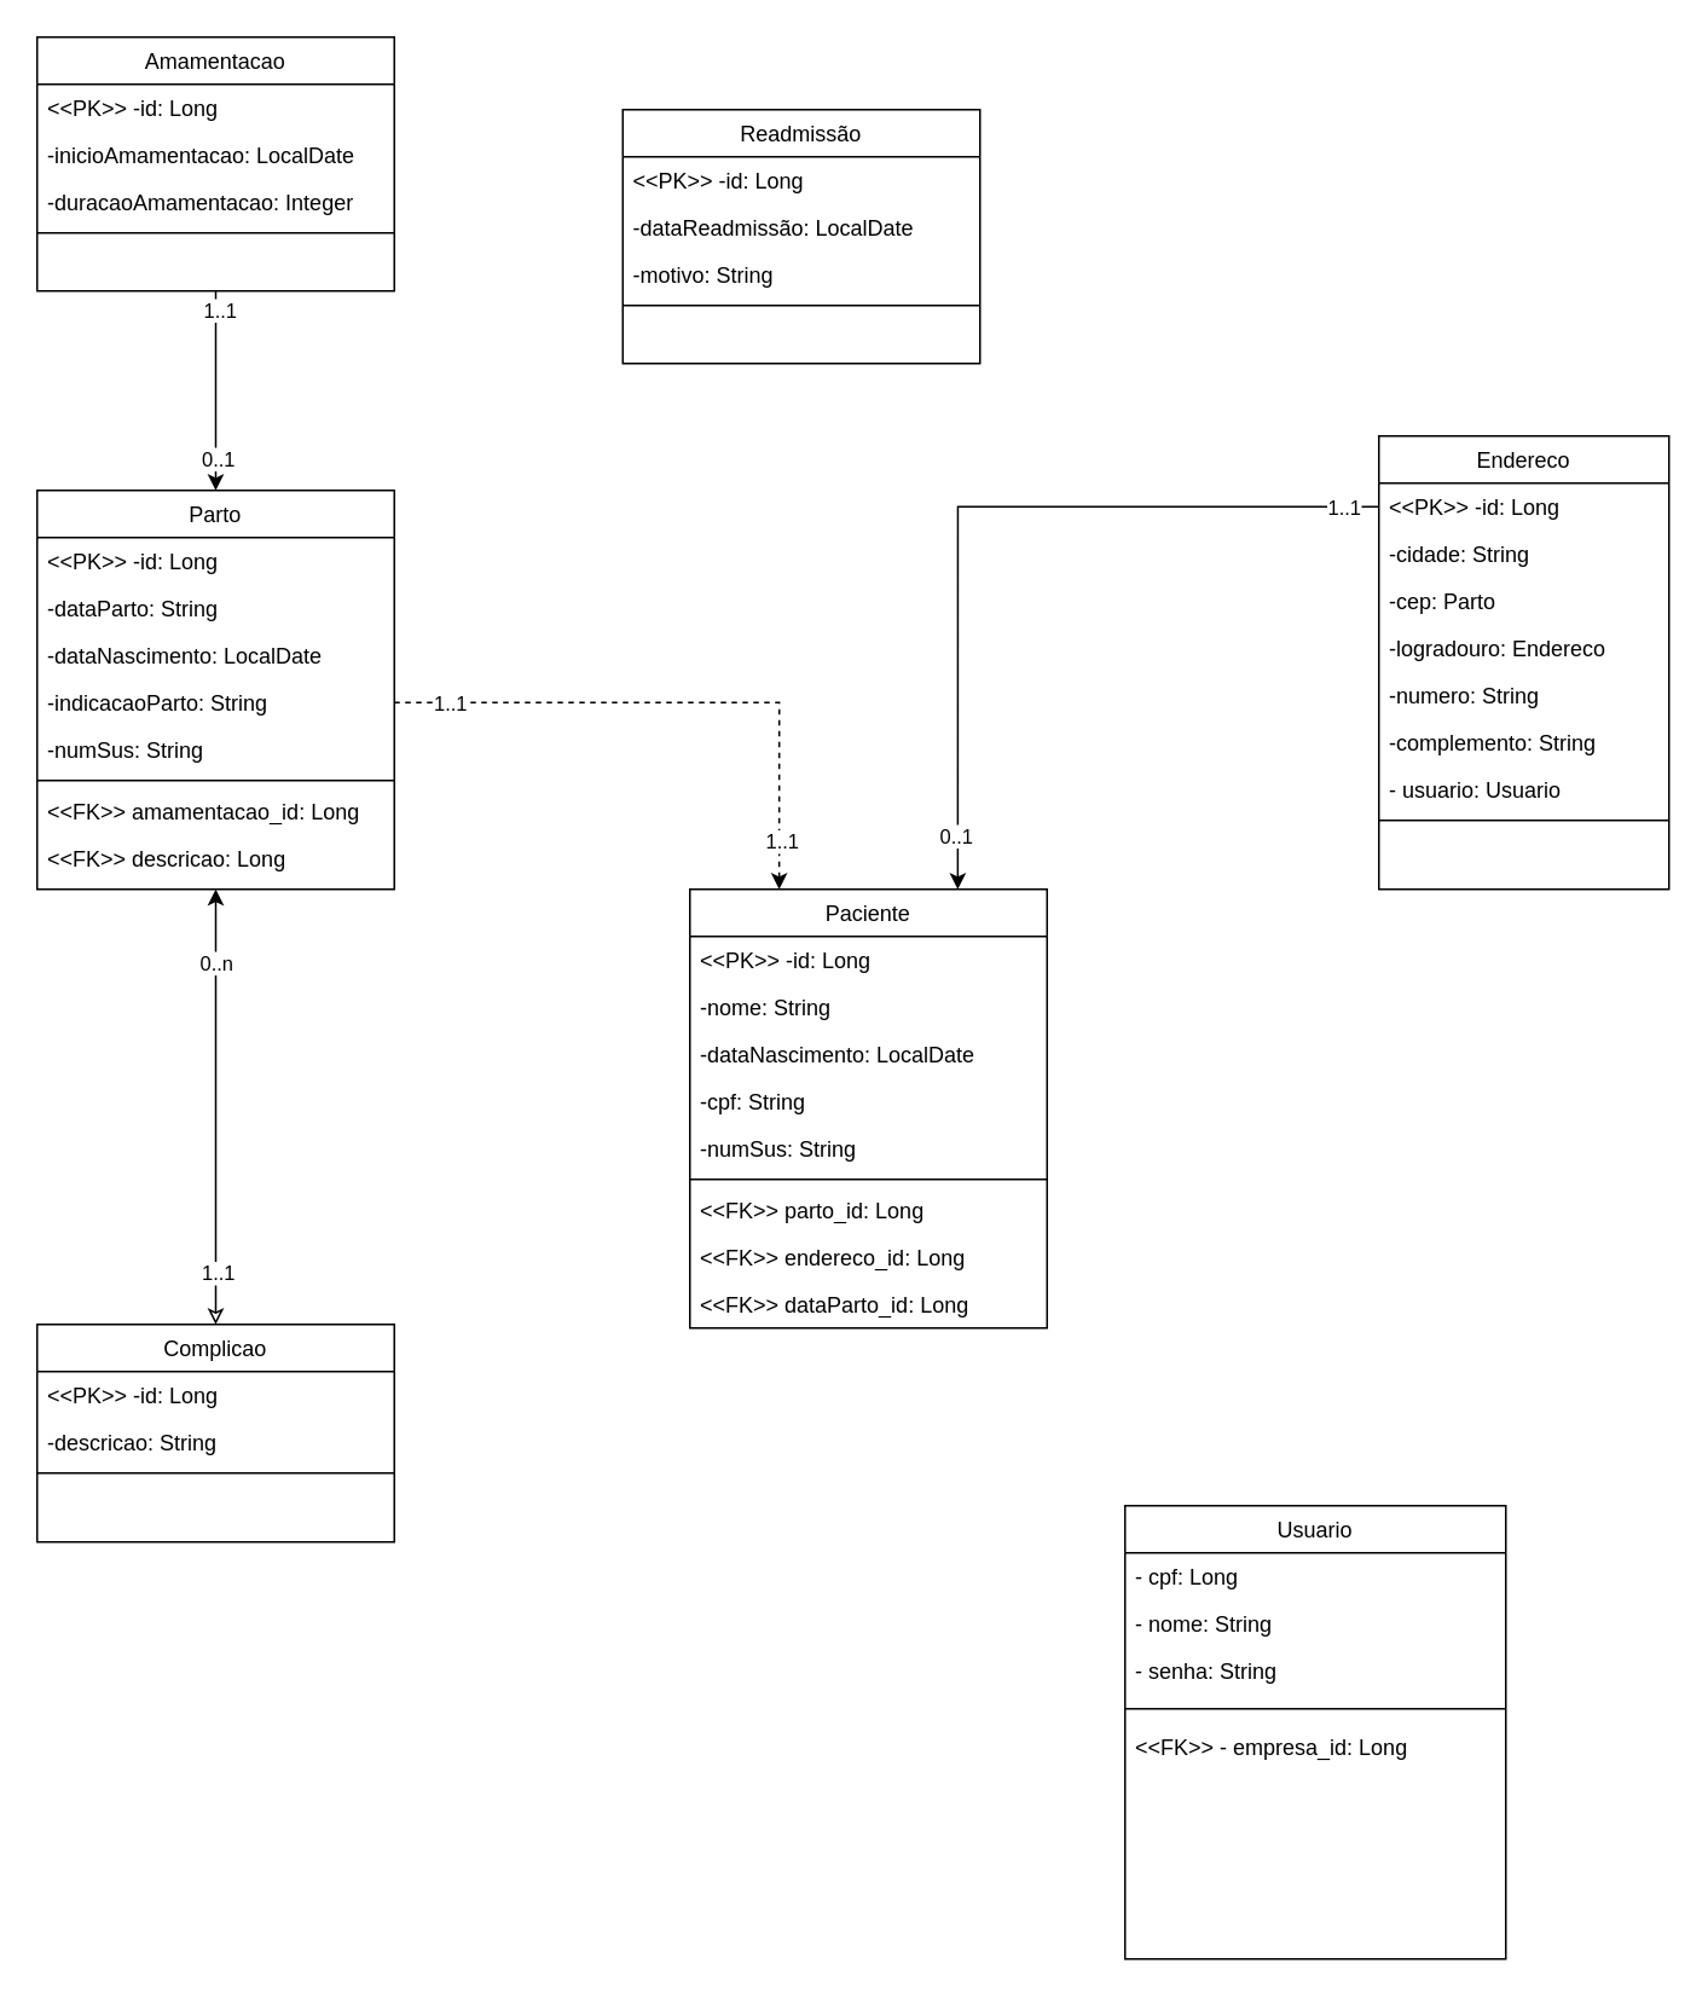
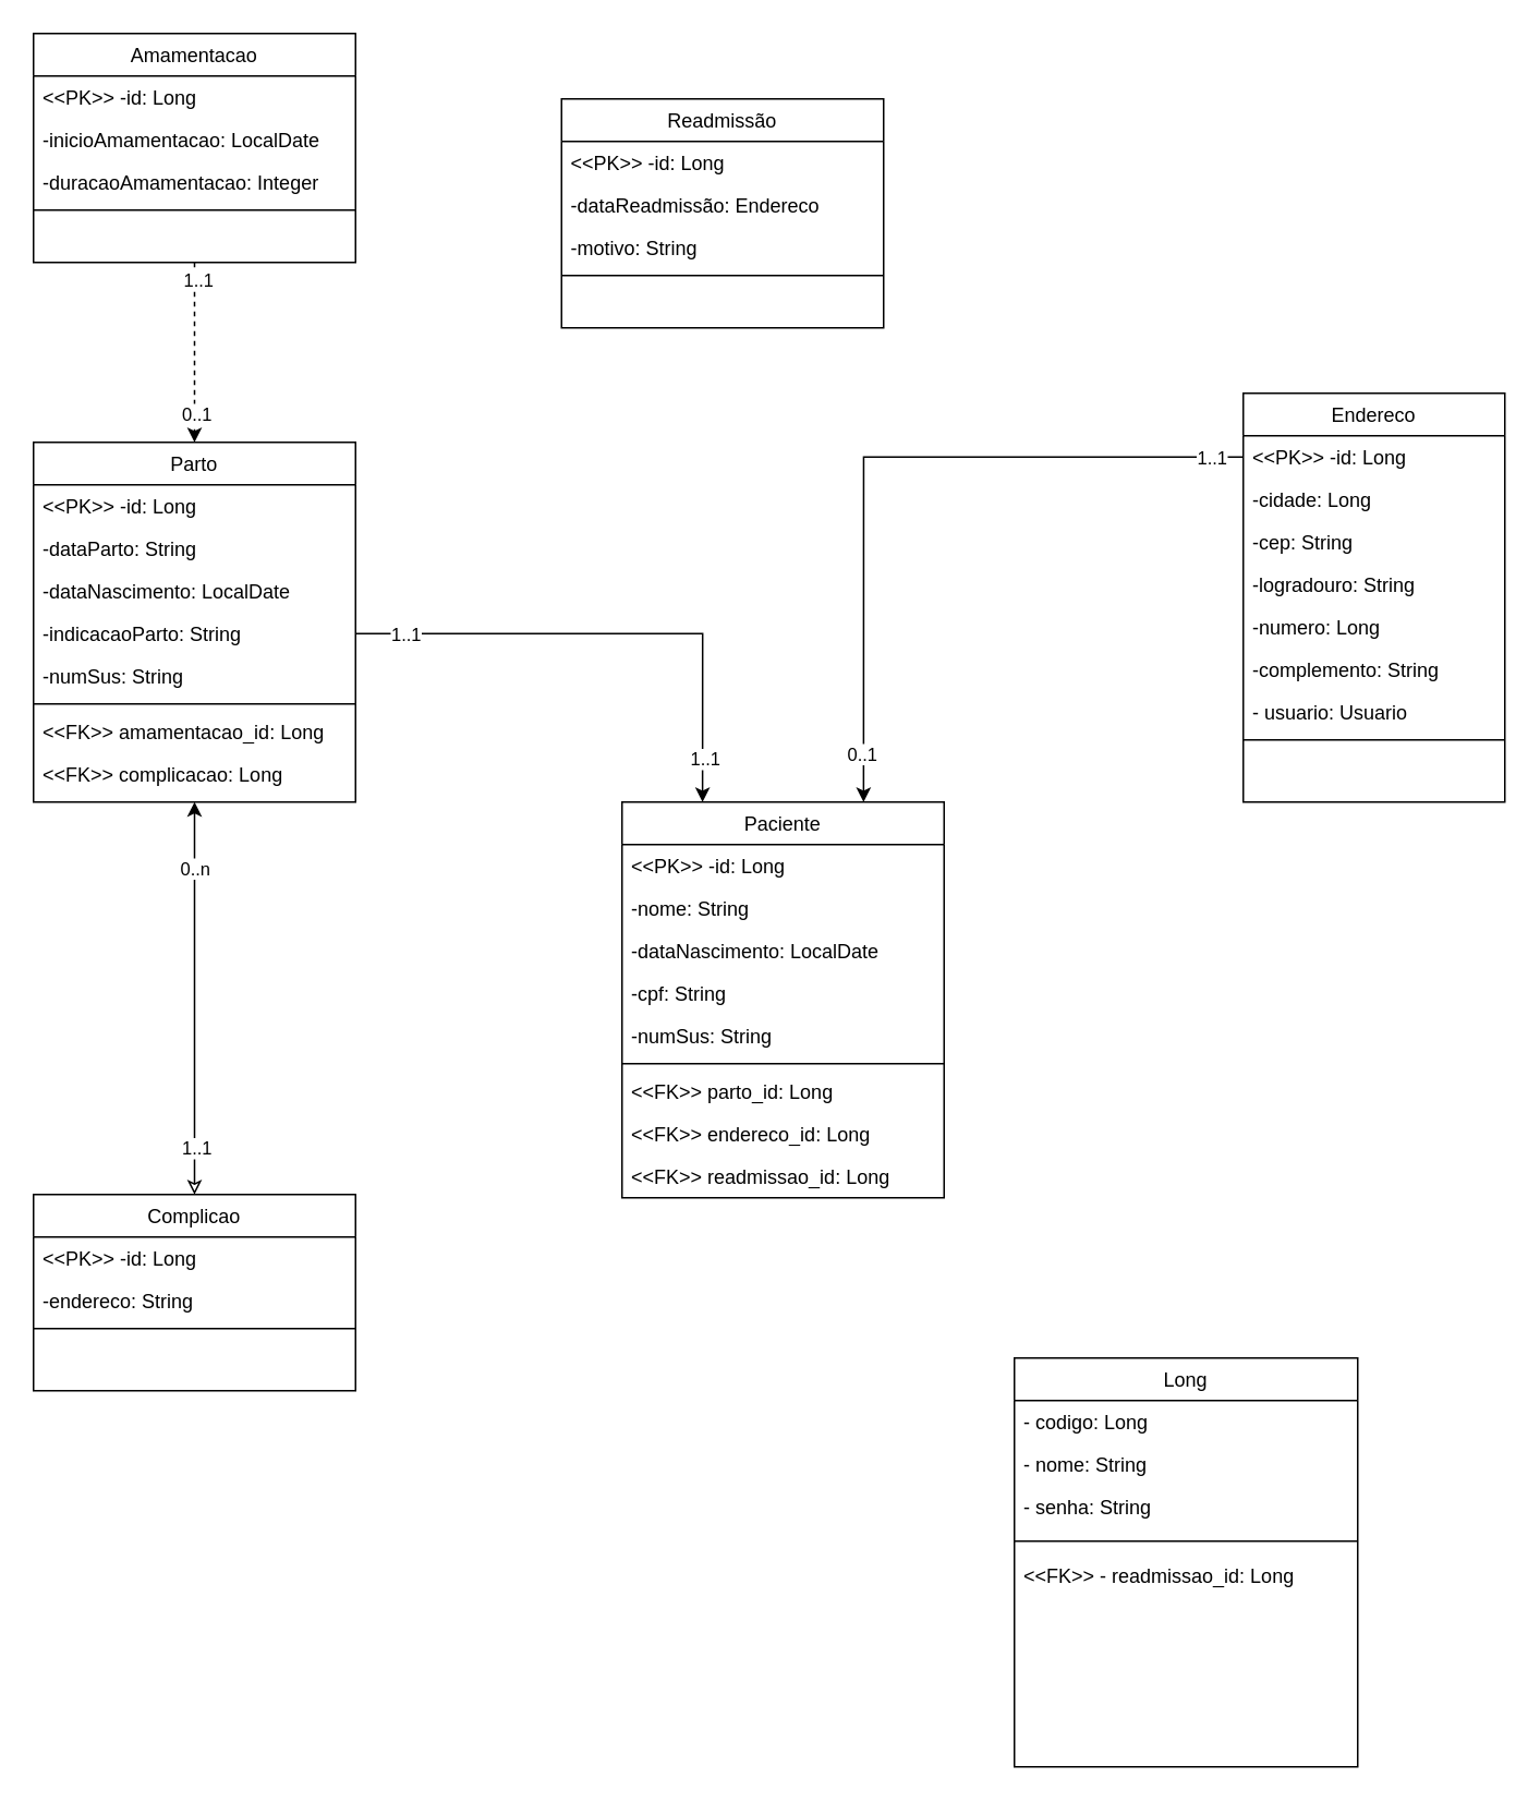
- <mxCell id="59" value="-dataReadmissão: LocalDate" style="text;align=left;verticalAlign=top;spacingLeft=4;spacingRight=4;overflow=hidden;rotatable=0;points=[[0,0.5],[1,0.5]];portConstraint=eastwest;rounded=0;shadow=0;html=0;" vertex="1" parent="57"><mxGeometry y="52" width="197" height="26" as="geometry" /></mxCell>
+ <mxCell id="59" value="-dataReadmissão: Endereco" style="text;align=left;verticalAlign=top;spacingLeft=4;spacingRight=4;overflow=hidden;rotatable=0;points=[[0,0.5],[1,0.5]];portConstraint=eastwest;rounded=0;shadow=0;html=0;" vertex="1" parent="57"><mxGeometry y="52" width="197" height="26" as="geometry" /></mxCell>
- <mxCell id="49" style="edgeStyle=orthogonalEdgeStyle;rounded=0;orthogonalLoop=1;jettySize=auto;html=1;entryX=0.5;entryY=0;entryDx=0;entryDy=0;" edge="1" parent="1" source="52" target="30"><mxGeometry relative="1" as="geometry" /></mxCell>
+ <mxCell id="49" style="edgeStyle=orthogonalEdgeStyle;rounded=0;orthogonalLoop=1;jettySize=auto;html=1;entryX=0.5;entryY=0;entryDx=0;entryDy=0;dashed=1;" edge="1" parent="1" source="52" target="30"><mxGeometry relative="1" as="geometry" /></mxCell>
- <mxCell id="20" value="-cidade: String" style="text;align=left;verticalAlign=top;spacingLeft=4;spacingRight=4;overflow=hidden;rotatable=0;points=[[0,0.5],[1,0.5]];portConstraint=eastwest;rounded=0;shadow=0;html=0;" vertex="1" parent="18"><mxGeometry y="52" width="160" height="26" as="geometry" /></mxCell>
+ <mxCell id="20" value="-cidade: Long" style="text;align=left;verticalAlign=top;spacingLeft=4;spacingRight=4;overflow=hidden;rotatable=0;points=[[0,0.5],[1,0.5]];portConstraint=eastwest;rounded=0;shadow=0;html=0;" vertex="1" parent="18"><mxGeometry y="52" width="160" height="26" as="geometry" /></mxCell>
- <mxCell id="21" value="-cep: Parto" style="text;align=left;verticalAlign=top;spacingLeft=4;spacingRight=4;overflow=hidden;rotatable=0;points=[[0,0.5],[1,0.5]];portConstraint=eastwest;rounded=0;shadow=0;html=0;" vertex="1" parent="18"><mxGeometry y="78" width="160" height="26" as="geometry" /></mxCell>
+ <mxCell id="21" value="-cep: String" style="text;align=left;verticalAlign=top;spacingLeft=4;spacingRight=4;overflow=hidden;rotatable=0;points=[[0,0.5],[1,0.5]];portConstraint=eastwest;rounded=0;shadow=0;html=0;" vertex="1" parent="18"><mxGeometry y="78" width="160" height="26" as="geometry" /></mxCell>
- <mxCell id="22" value="-logradouro: Endereco" style="text;align=left;verticalAlign=top;spacingLeft=4;spacingRight=4;overflow=hidden;rotatable=0;points=[[0,0.5],[1,0.5]];portConstraint=eastwest;rounded=0;shadow=0;html=0;" vertex="1" parent="18"><mxGeometry y="104" width="160" height="26" as="geometry" /></mxCell>
+ <mxCell id="22" value="-logradouro: String" style="text;align=left;verticalAlign=top;spacingLeft=4;spacingRight=4;overflow=hidden;rotatable=0;points=[[0,0.5],[1,0.5]];portConstraint=eastwest;rounded=0;shadow=0;html=0;" vertex="1" parent="18"><mxGeometry y="104" width="160" height="26" as="geometry" /></mxCell>
- <mxCell id="23" value="-numero: String" style="text;align=left;verticalAlign=top;spacingLeft=4;spacingRight=4;overflow=hidden;rotatable=0;points=[[0,0.5],[1,0.5]];portConstraint=eastwest;rounded=0;shadow=0;html=0;" vertex="1" parent="18"><mxGeometry y="130" width="160" height="26" as="geometry" /></mxCell>
+ <mxCell id="23" value="-numero: Long" style="text;align=left;verticalAlign=top;spacingLeft=4;spacingRight=4;overflow=hidden;rotatable=0;points=[[0,0.5],[1,0.5]];portConstraint=eastwest;rounded=0;shadow=0;html=0;" vertex="1" parent="18"><mxGeometry y="130" width="160" height="26" as="geometry" /></mxCell>
- <mxCell id="39" style="edgeStyle=orthogonalEdgeStyle;rounded=0;orthogonalLoop=1;jettySize=auto;html=1;entryX=0.25;entryY=0;entryDx=0;entryDy=0;dashed=1;" edge="1" parent="1" source="34" target="8"><mxGeometry relative="1" as="geometry" /></mxCell>
+ <mxCell id="39" style="edgeStyle=orthogonalEdgeStyle;rounded=0;orthogonalLoop=1;jettySize=auto;html=1;entryX=0.25;entryY=0;entryDx=0;entryDy=0;" edge="1" parent="1" source="34" target="8"><mxGeometry relative="1" as="geometry" /></mxCell>
- <mxCell id="38" value="&amp;lt;&amp;lt;FK&amp;gt;&amp;gt; descricao&lt;span style=&quot;background-color: initial;&quot;&gt;: Long&lt;/span&gt;" style="text;strokeColor=none;fillColor=none;align=left;verticalAlign=top;spacingLeft=4;spacingRight=4;overflow=hidden;rotatable=0;points=[[0,0.5],[1,0.5]];portConstraint=eastwest;whiteSpace=wrap;html=1;" vertex="1" parent="30"><mxGeometry y="190" width="197" height="26" as="geometry" /></mxCell>
+ <mxCell id="38" value="&amp;lt;&amp;lt;FK&amp;gt;&amp;gt; complicacao&lt;span style=&quot;background-color: initial;&quot;&gt;: Long&lt;/span&gt;" style="text;strokeColor=none;fillColor=none;align=left;verticalAlign=top;spacingLeft=4;spacingRight=4;overflow=hidden;rotatable=0;points=[[0,0.5],[1,0.5]];portConstraint=eastwest;whiteSpace=wrap;html=1;" vertex="1" parent="30"><mxGeometry y="190" width="197" height="26" as="geometry" /></mxCell>
- <mxCell id="17" value="&amp;lt;&amp;lt;FK&amp;gt;&amp;gt; dataParto_id&lt;span style=&quot;background-color: initial;&quot;&gt;: Long&lt;/span&gt;" style="text;strokeColor=none;fillColor=none;align=left;verticalAlign=top;spacingLeft=4;spacingRight=4;overflow=hidden;rotatable=0;points=[[0,0.5],[1,0.5]];portConstraint=eastwest;whiteSpace=wrap;html=1;" vertex="1" parent="8"><mxGeometry y="216" width="197" height="26" as="geometry" /></mxCell>
+ <mxCell id="17" value="&amp;lt;&amp;lt;FK&amp;gt;&amp;gt; readmissao_id&lt;span style=&quot;background-color: initial;&quot;&gt;: Long&lt;/span&gt;" style="text;strokeColor=none;fillColor=none;align=left;verticalAlign=top;spacingLeft=4;spacingRight=4;overflow=hidden;rotatable=0;points=[[0,0.5],[1,0.5]];portConstraint=eastwest;whiteSpace=wrap;html=1;" vertex="1" parent="8"><mxGeometry y="216" width="197" height="26" as="geometry" /></mxCell>
- <mxCell id="44" value="-descricao: String" style="text;align=left;verticalAlign=top;spacingLeft=4;spacingRight=4;overflow=hidden;rotatable=0;points=[[0,0.5],[1,0.5]];portConstraint=eastwest;rounded=0;shadow=0;html=0;" vertex="1" parent="42"><mxGeometry y="52" width="197" height="26" as="geometry" /></mxCell>
+ <mxCell id="44" value="-endereco: String" style="text;align=left;verticalAlign=top;spacingLeft=4;spacingRight=4;overflow=hidden;rotatable=0;points=[[0,0.5],[1,0.5]];portConstraint=eastwest;rounded=0;shadow=0;html=0;" vertex="1" parent="42"><mxGeometry y="52" width="197" height="26" as="geometry" /></mxCell>
- <mxCell id="2" value="Usuario" style="swimlane;fontStyle=0;align=center;verticalAlign=top;childLayout=stackLayout;horizontal=1;startSize=26;horizontalStack=0;resizeParent=1;resizeLast=0;collapsible=1;marginBottom=0;rounded=0;shadow=0;strokeWidth=1;" vertex="1" parent="1"><mxGeometry x="620" y="830" width="210" height="250" as="geometry"><mxRectangle x="340" y="380" width="170" height="26" as="alternateBounds" /></mxGeometry></mxCell>
+ <mxCell id="2" value="Long" style="swimlane;fontStyle=0;align=center;verticalAlign=top;childLayout=stackLayout;horizontal=1;startSize=26;horizontalStack=0;resizeParent=1;resizeLast=0;collapsible=1;marginBottom=0;rounded=0;shadow=0;strokeWidth=1;" vertex="1" parent="1"><mxGeometry x="620" y="830" width="210" height="250" as="geometry"><mxRectangle x="340" y="380" width="170" height="26" as="alternateBounds" /></mxGeometry></mxCell>
- <mxCell id="3" value="- cpf: Long" style="text;align=left;verticalAlign=top;spacingLeft=4;spacingRight=4;overflow=hidden;rotatable=0;points=[[0,0.5],[1,0.5]];portConstraint=eastwest;" vertex="1" parent="2"><mxGeometry y="26" width="210" height="26" as="geometry" /></mxCell>
+ <mxCell id="3" value="- codigo: Long" style="text;align=left;verticalAlign=top;spacingLeft=4;spacingRight=4;overflow=hidden;rotatable=0;points=[[0,0.5],[1,0.5]];portConstraint=eastwest;" vertex="1" parent="2"><mxGeometry y="26" width="210" height="26" as="geometry" /></mxCell>
- <mxCell id="7" value="&amp;lt;&amp;lt;FK&amp;gt;&amp;gt; - empresa_id: Long" style="text;strokeColor=none;fillColor=none;align=left;verticalAlign=top;spacingLeft=4;spacingRight=4;overflow=hidden;rotatable=0;points=[[0,0.5],[1,0.5]];portConstraint=eastwest;whiteSpace=wrap;html=1;" vertex="1" parent="2"><mxGeometry y="120" width="210" height="26" as="geometry" /></mxCell>
+ <mxCell id="7" value="&amp;lt;&amp;lt;FK&amp;gt;&amp;gt; - readmissao_id: Long" style="text;strokeColor=none;fillColor=none;align=left;verticalAlign=top;spacingLeft=4;spacingRight=4;overflow=hidden;rotatable=0;points=[[0,0.5],[1,0.5]];portConstraint=eastwest;whiteSpace=wrap;html=1;" vertex="1" parent="2"><mxGeometry y="120" width="210" height="26" as="geometry" /></mxCell>
